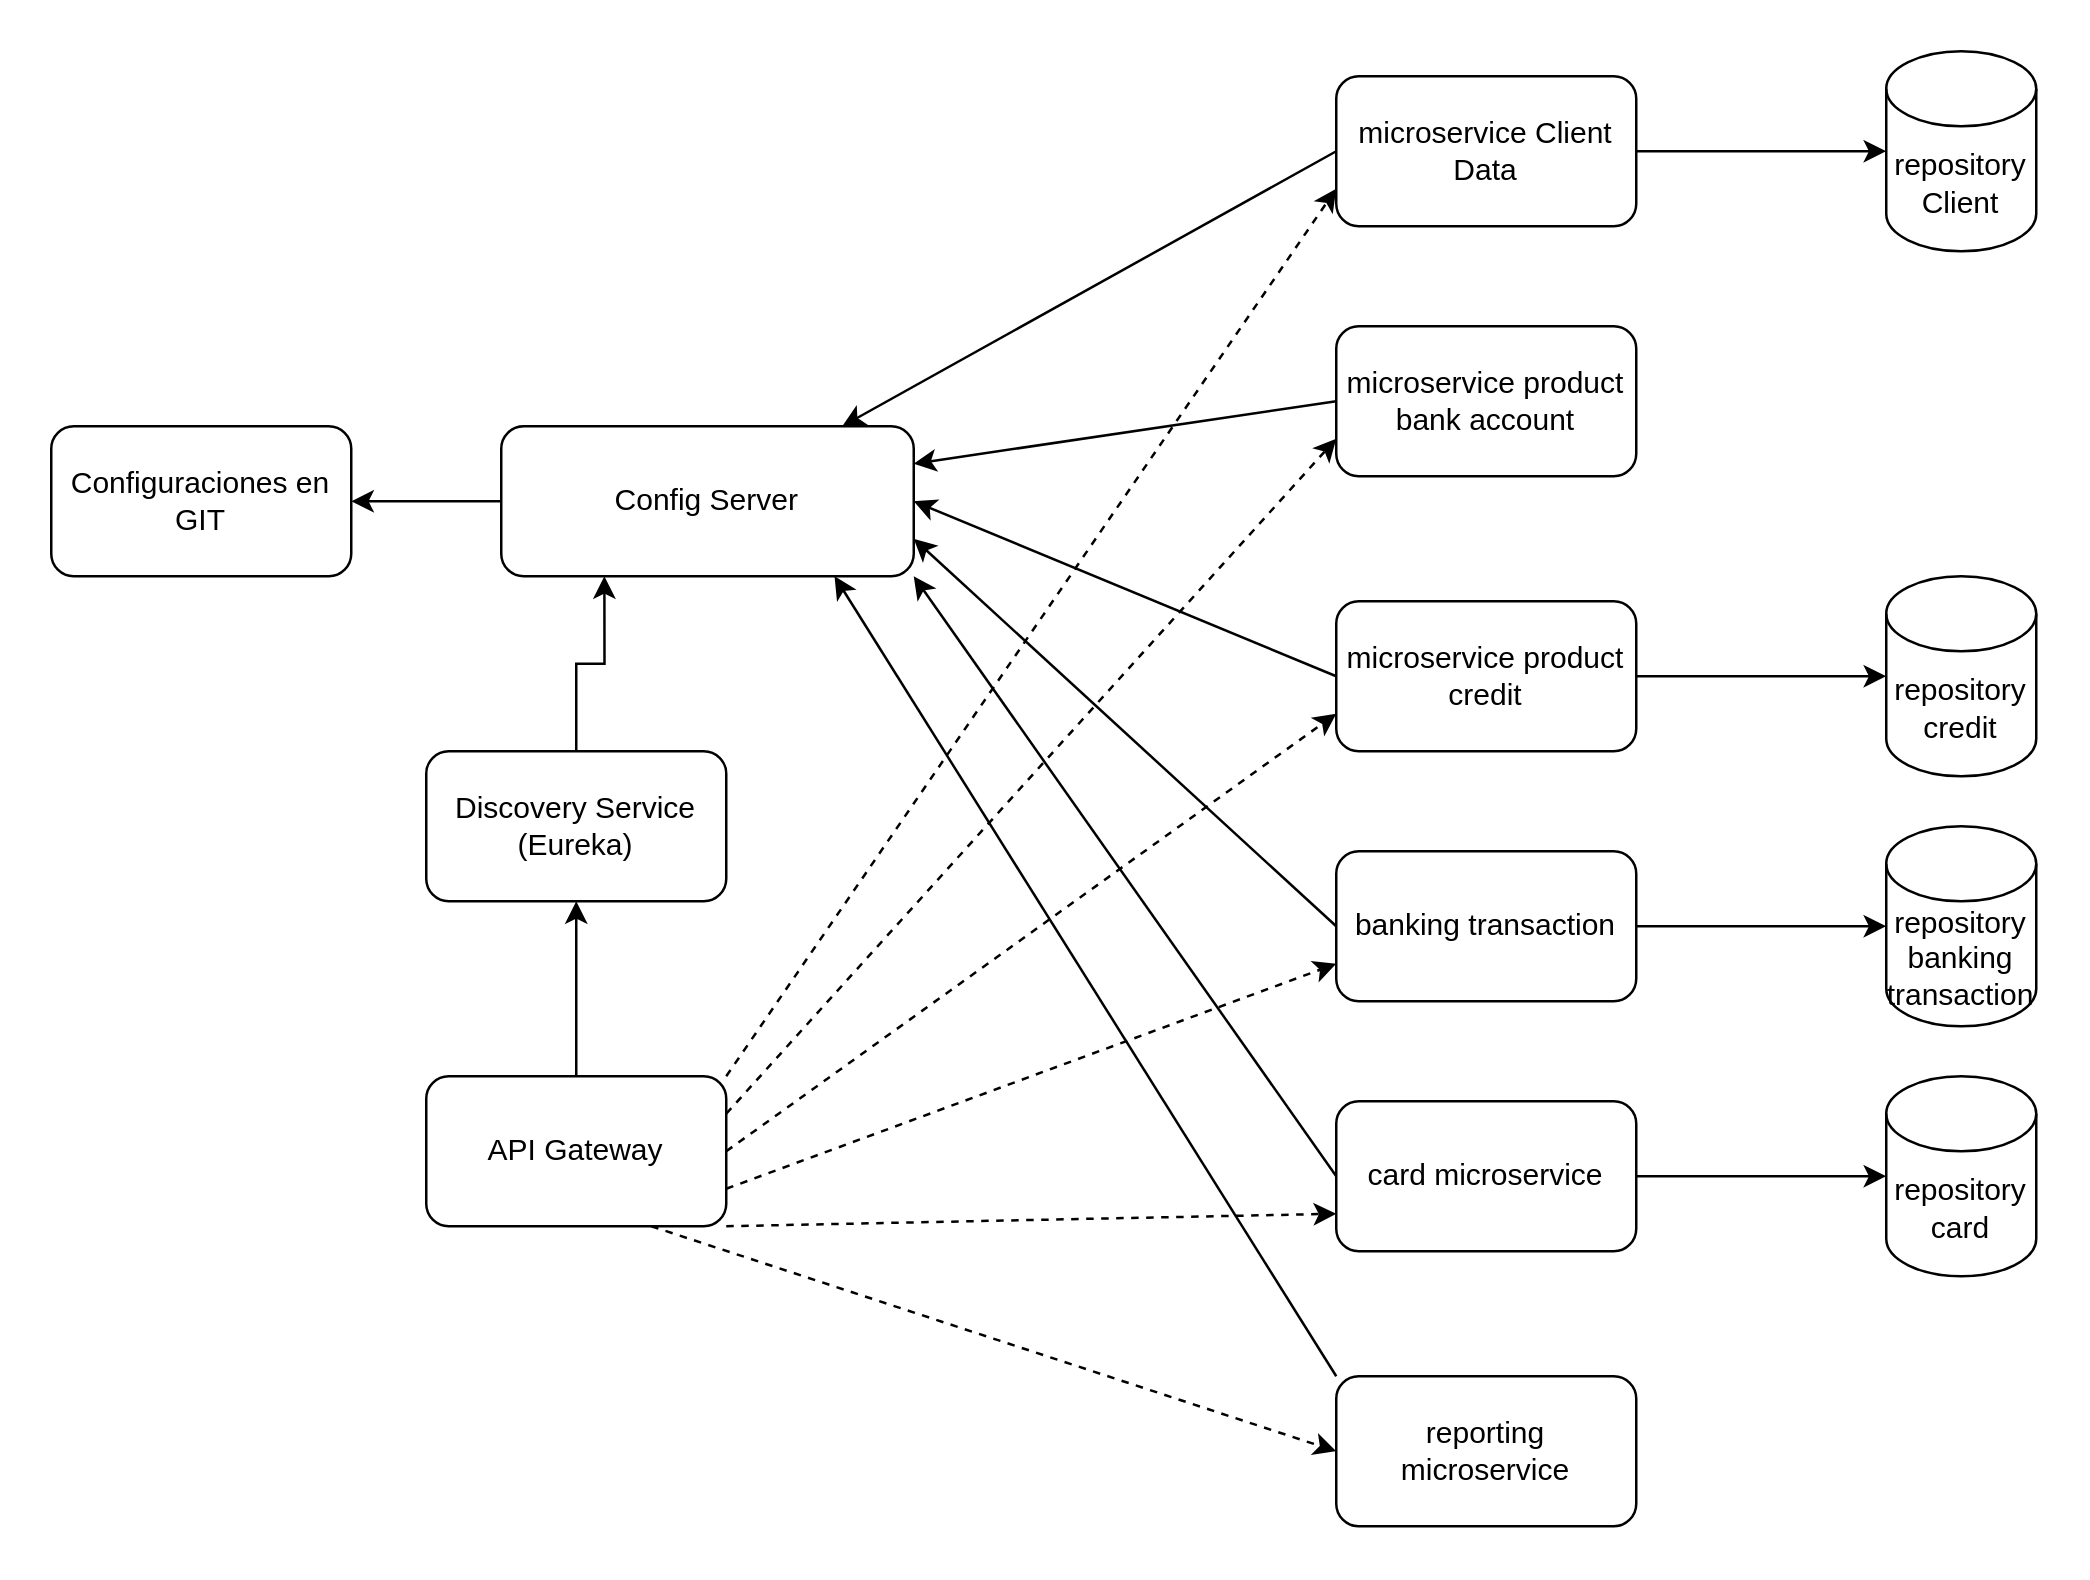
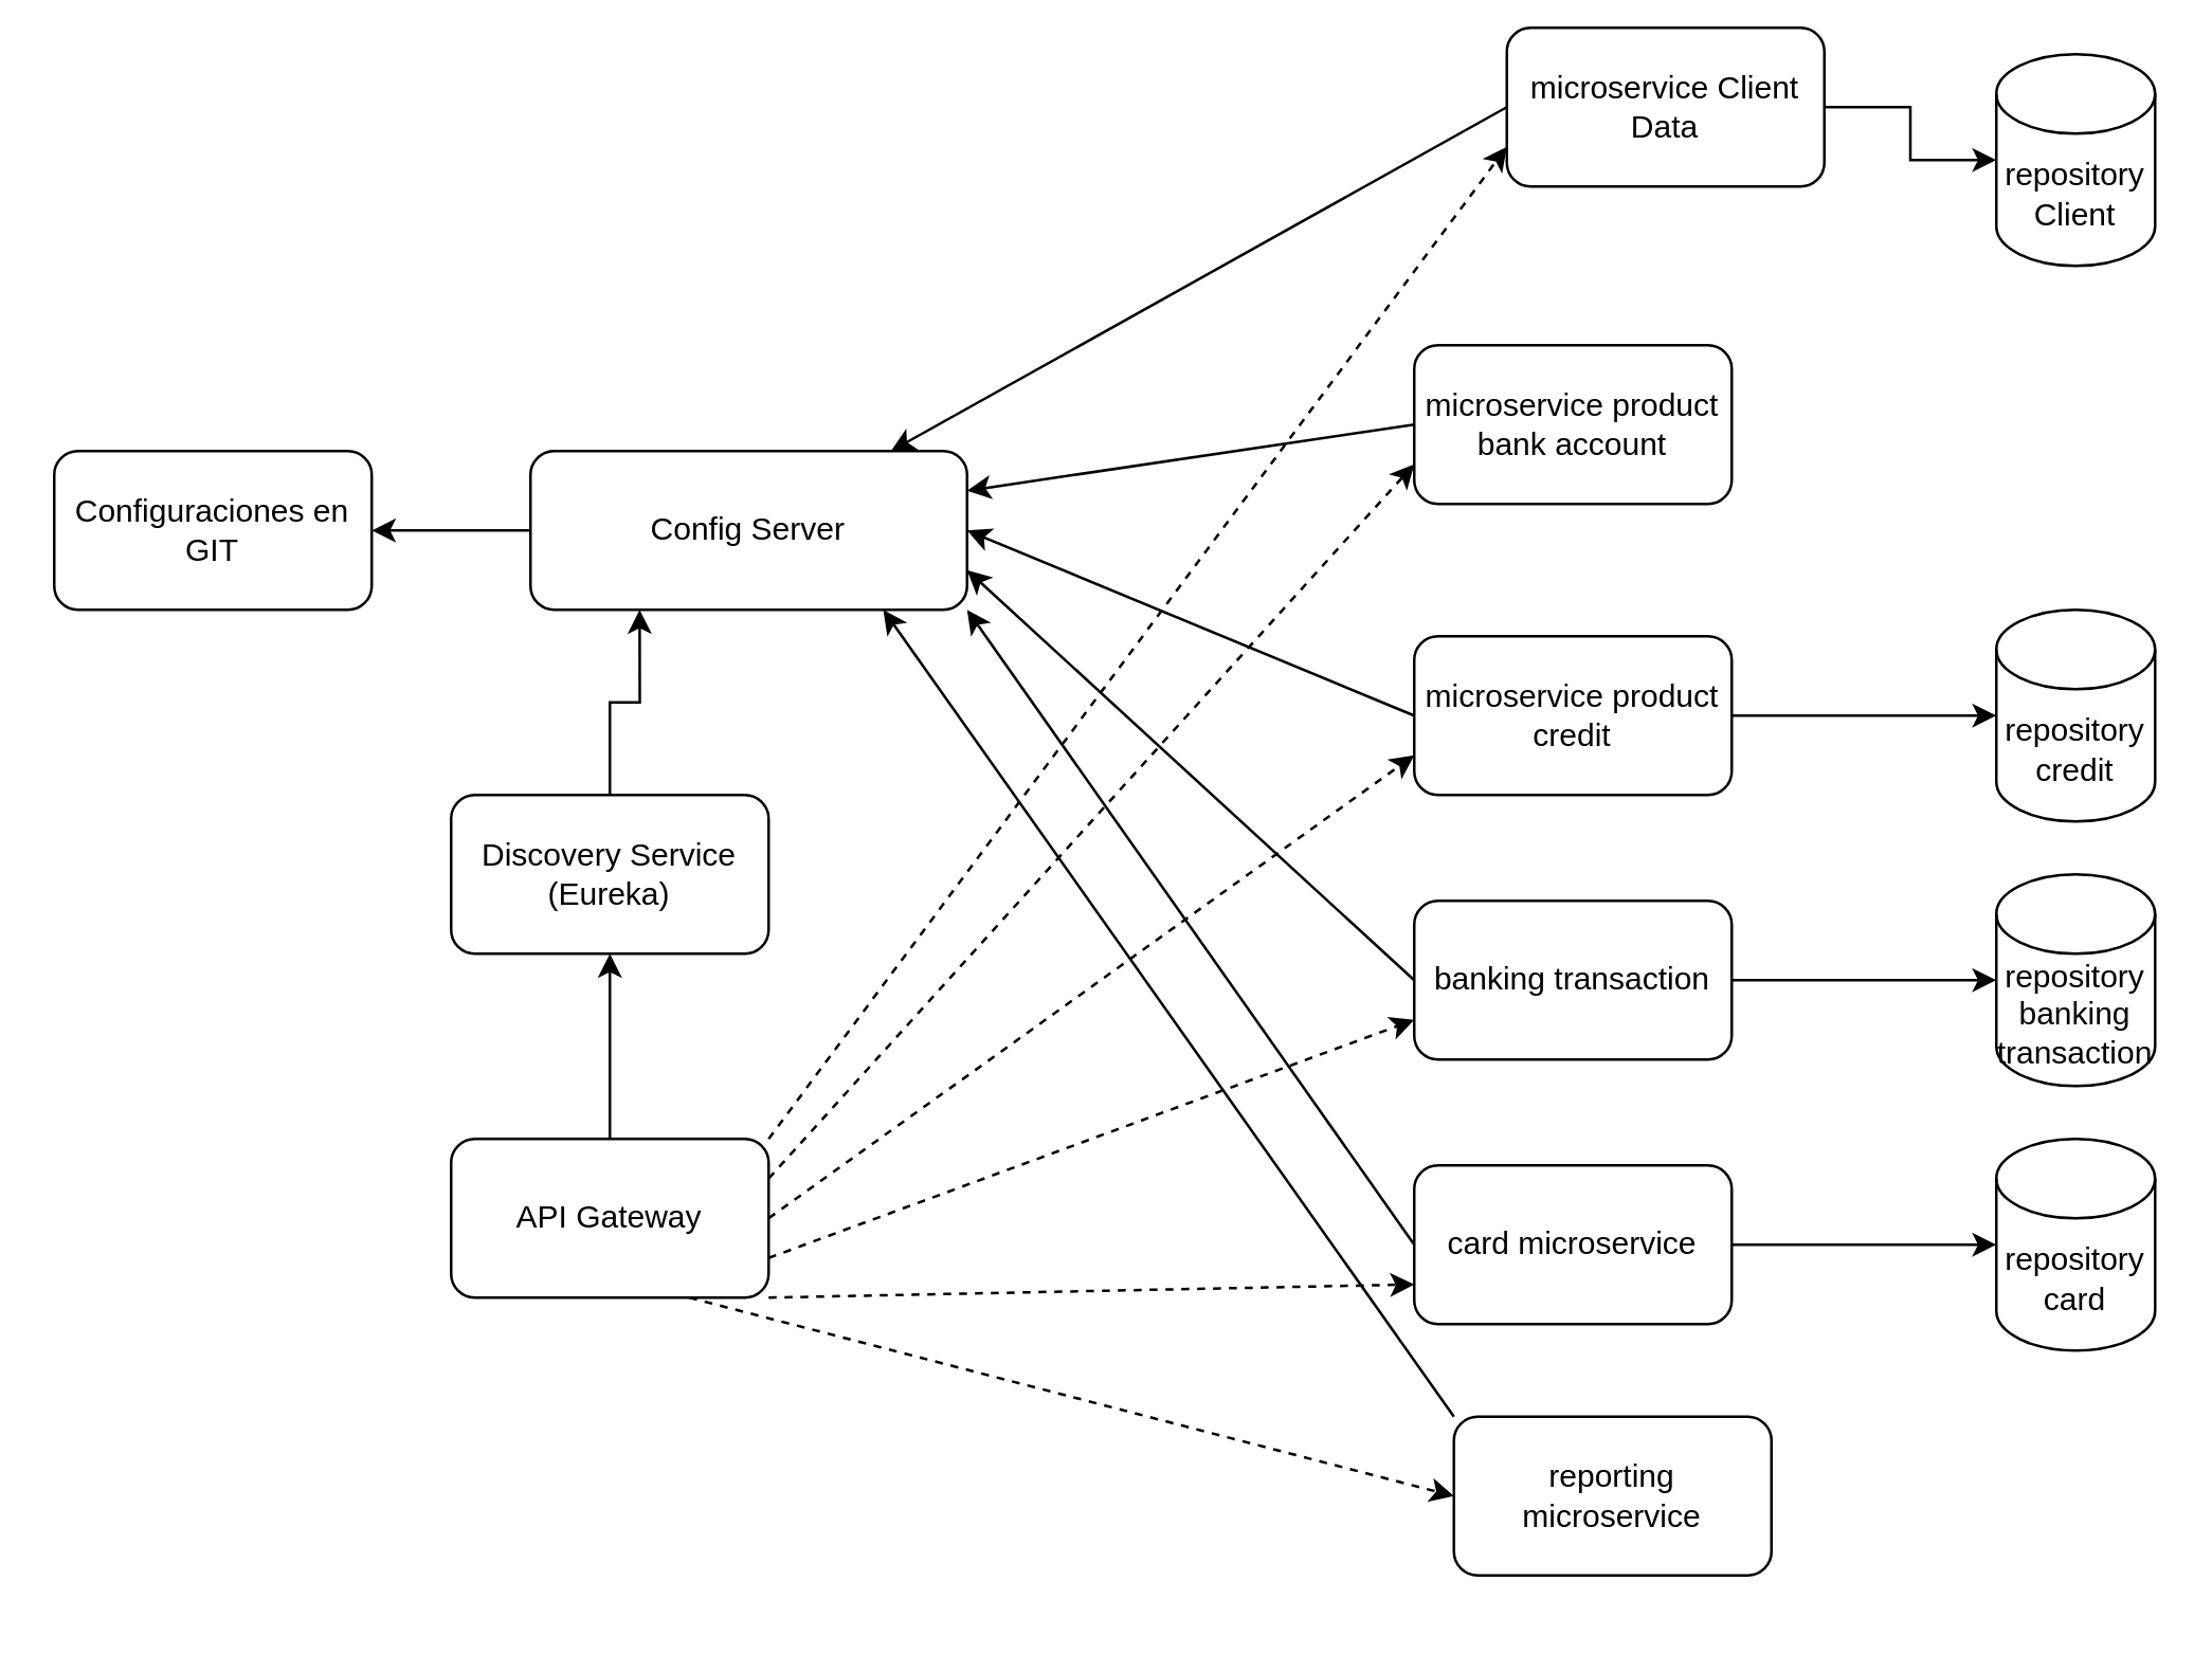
- <mxCell id="4" value="microservice Client Data" style="rounded=1;whiteSpace=wrap;html=1;" parent="1" vertex="1"><mxGeometry x="534" y="30" width="120" height="60" as="geometry" /></mxCell>
+ <mxCell id="4" value="microservice Client Data" style="rounded=1;whiteSpace=wrap;html=1;" parent="1" vertex="1"><mxGeometry x="569" y="10" width="120" height="60" as="geometry" /></mxCell>
- <mxCell id="30" value="reporting microservice" style="rounded=1;whiteSpace=wrap;html=1;" vertex="1" parent="1"><mxGeometry x="534" y="550" width="120" height="60" as="geometry" /></mxCell>
+ <mxCell id="30" value="reporting microservice" style="rounded=1;whiteSpace=wrap;html=1;" vertex="1" parent="1"><mxGeometry x="549" y="535" width="120" height="60" as="geometry" /></mxCell>
